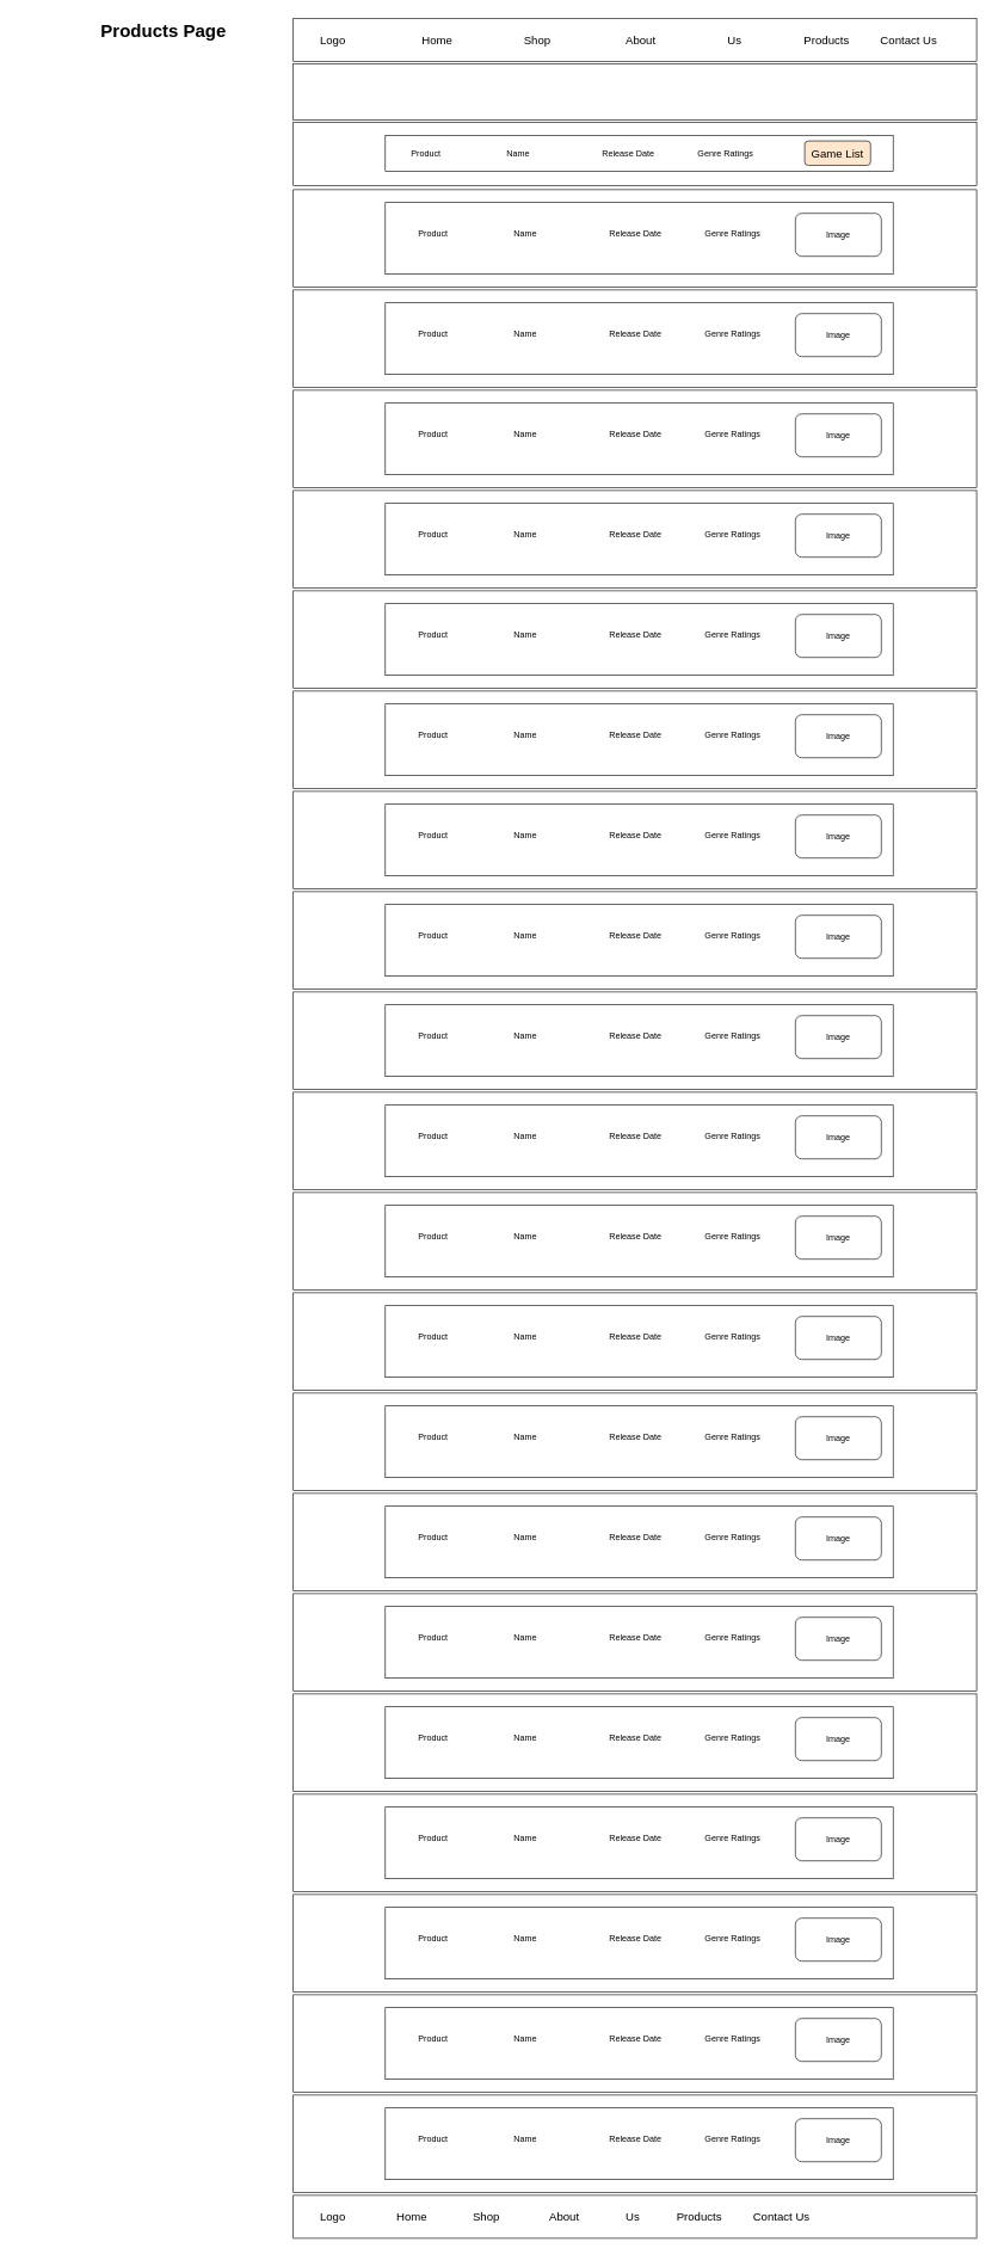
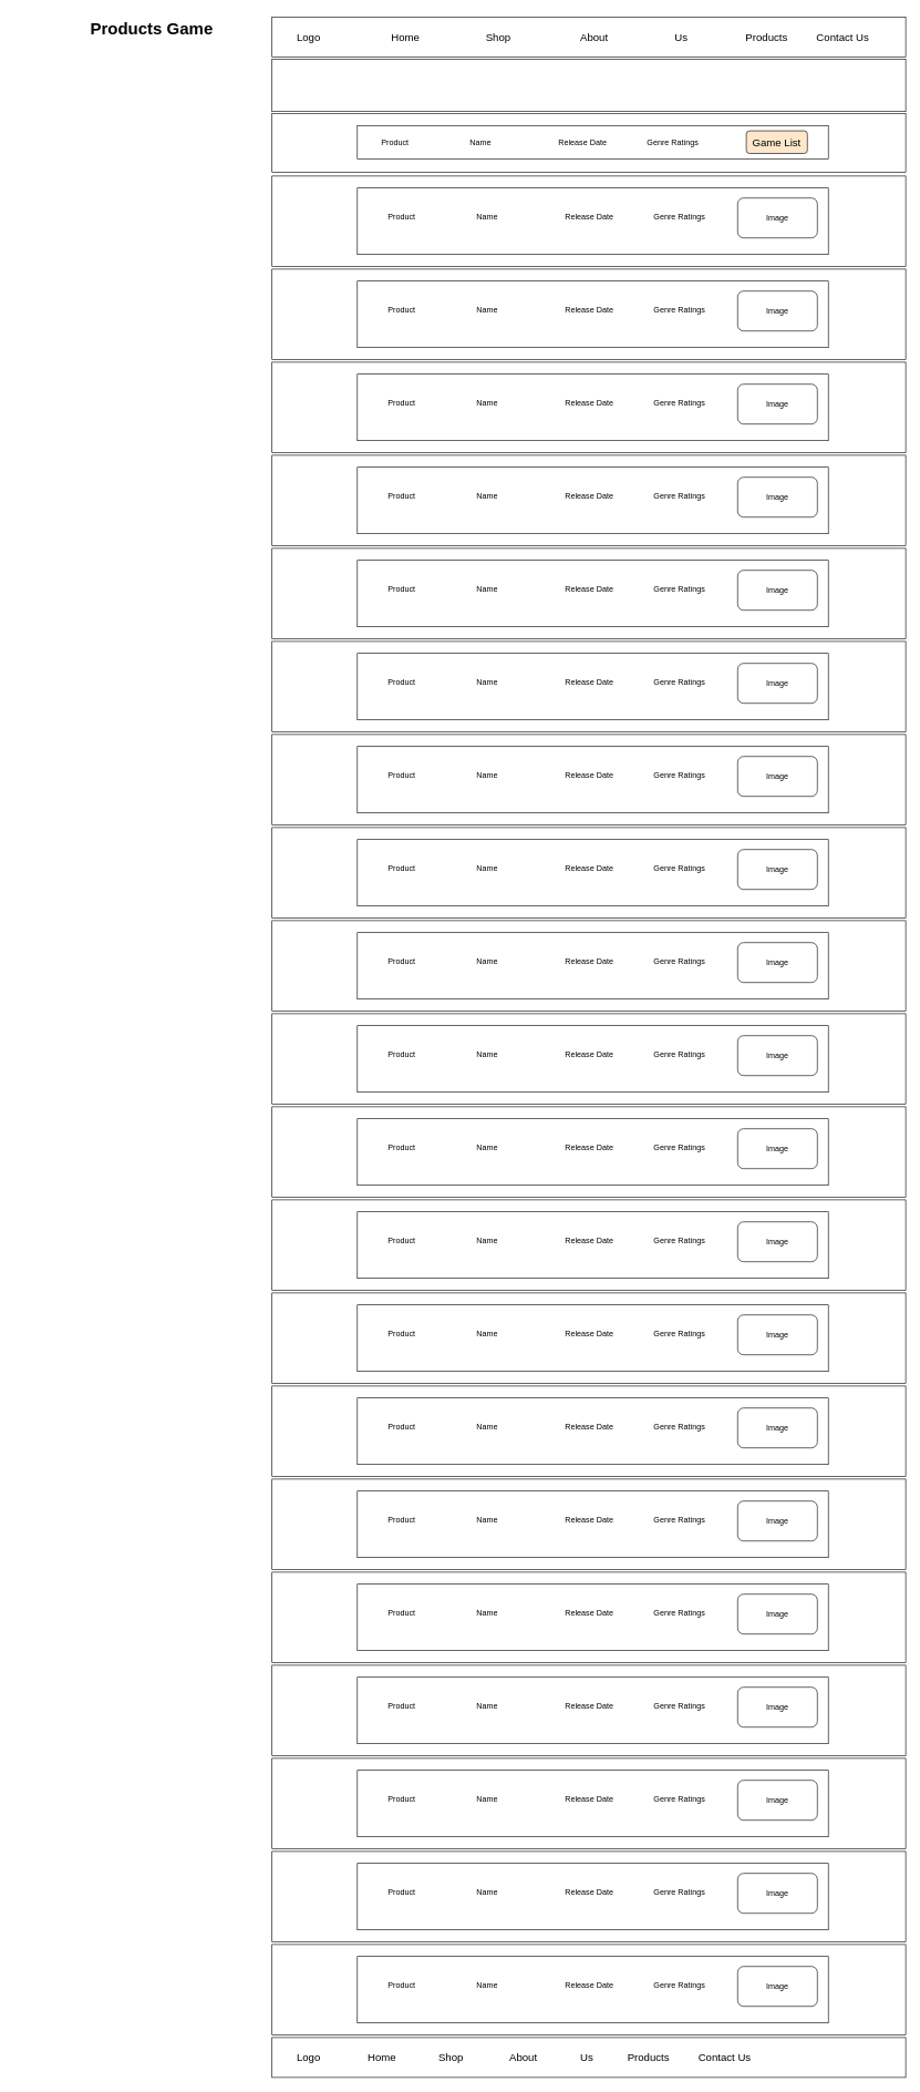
- <mxCell id="7" value="&lt;font style=&quot;font-size: 25px;&quot;&gt;&lt;b&gt;&lt;span style=&quot;white-space: pre;&quot;&gt;&#09;&lt;/span&gt;&lt;span style=&quot;white-space: pre;&quot;&gt;&#09;&lt;/span&gt;Products&amp;nbsp;Page&lt;/b&gt;&lt;/font&gt;" style="text;html=1;align=center;verticalAlign=middle;resizable=0;points=[];autosize=1;strokeColor=none;fillColor=none;" parent="1" vertex="1"><mxGeometry x="20" y="20" width="304" height="42" as="geometry" /></mxCell>
+ <mxCell id="7" value="&lt;font style=&quot;font-size: 25px;&quot;&gt;&lt;b&gt;&lt;span style=&quot;white-space: pre;&quot;&gt;&#09;&lt;/span&gt;&lt;span style=&quot;white-space: pre;&quot;&gt;&#09;&lt;/span&gt;Products&amp;nbsp;Game&lt;/b&gt;&lt;/font&gt;" style="text;html=1;align=center;verticalAlign=middle;resizable=0;points=[];autosize=1;strokeColor=none;fillColor=none;" parent="1" vertex="1"><mxGeometry x="20" y="20" width="304" height="42" as="geometry" /></mxCell>
